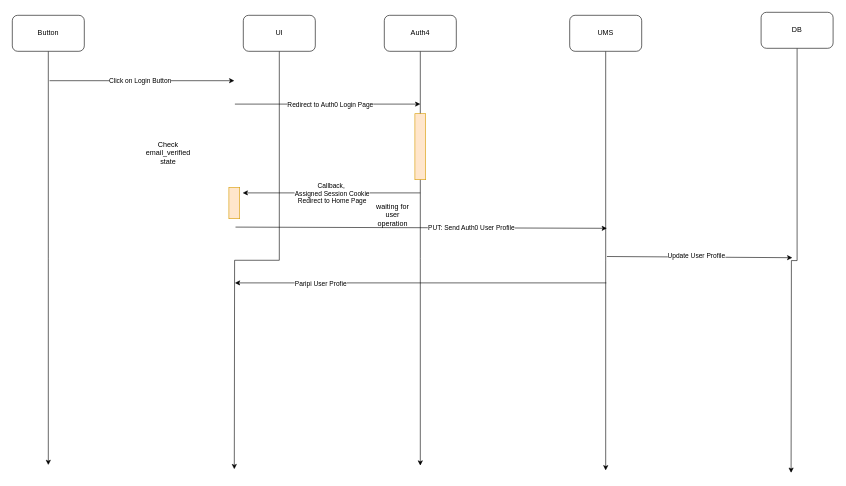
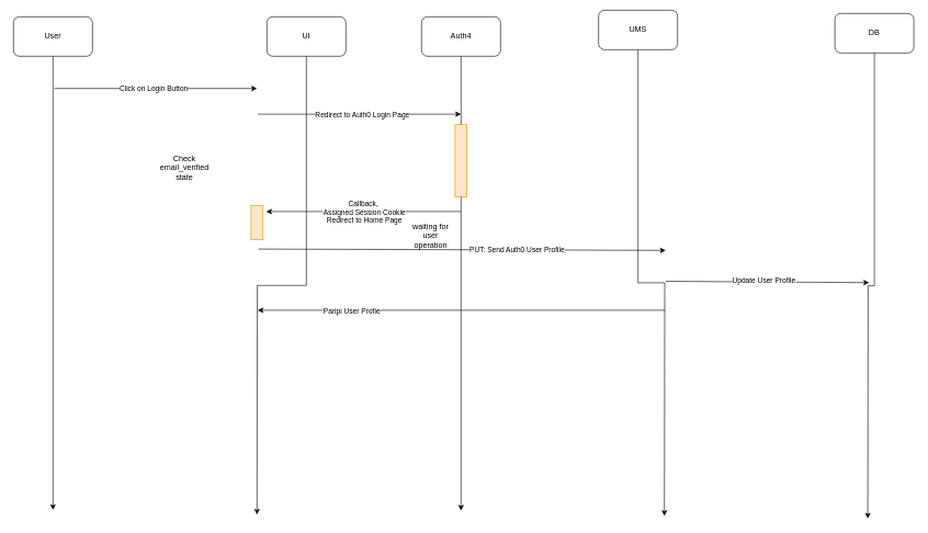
- <mxCell id="11" value="Button" style="rounded=1;whiteSpace=wrap;html=1;" vertex="1" parent="1"><mxGeometry x="20" y="25" width="120" height="60" as="geometry" /></mxCell>
+ <mxCell id="11" value="User" style="rounded=1;whiteSpace=wrap;html=1;" vertex="1" parent="1"><mxGeometry x="20" y="25" width="120" height="60" as="geometry" /></mxCell>
- <mxCell id="7" value="UMS" style="rounded=1;whiteSpace=wrap;html=1;" vertex="1" parent="1"><mxGeometry x="949" y="25" width="120" height="60" as="geometry" /></mxCell>
+ <mxCell id="7" value="UMS" style="rounded=1;whiteSpace=wrap;html=1;" vertex="1" parent="1"><mxGeometry x="909" y="15" width="120" height="60" as="geometry" /></mxCell>
